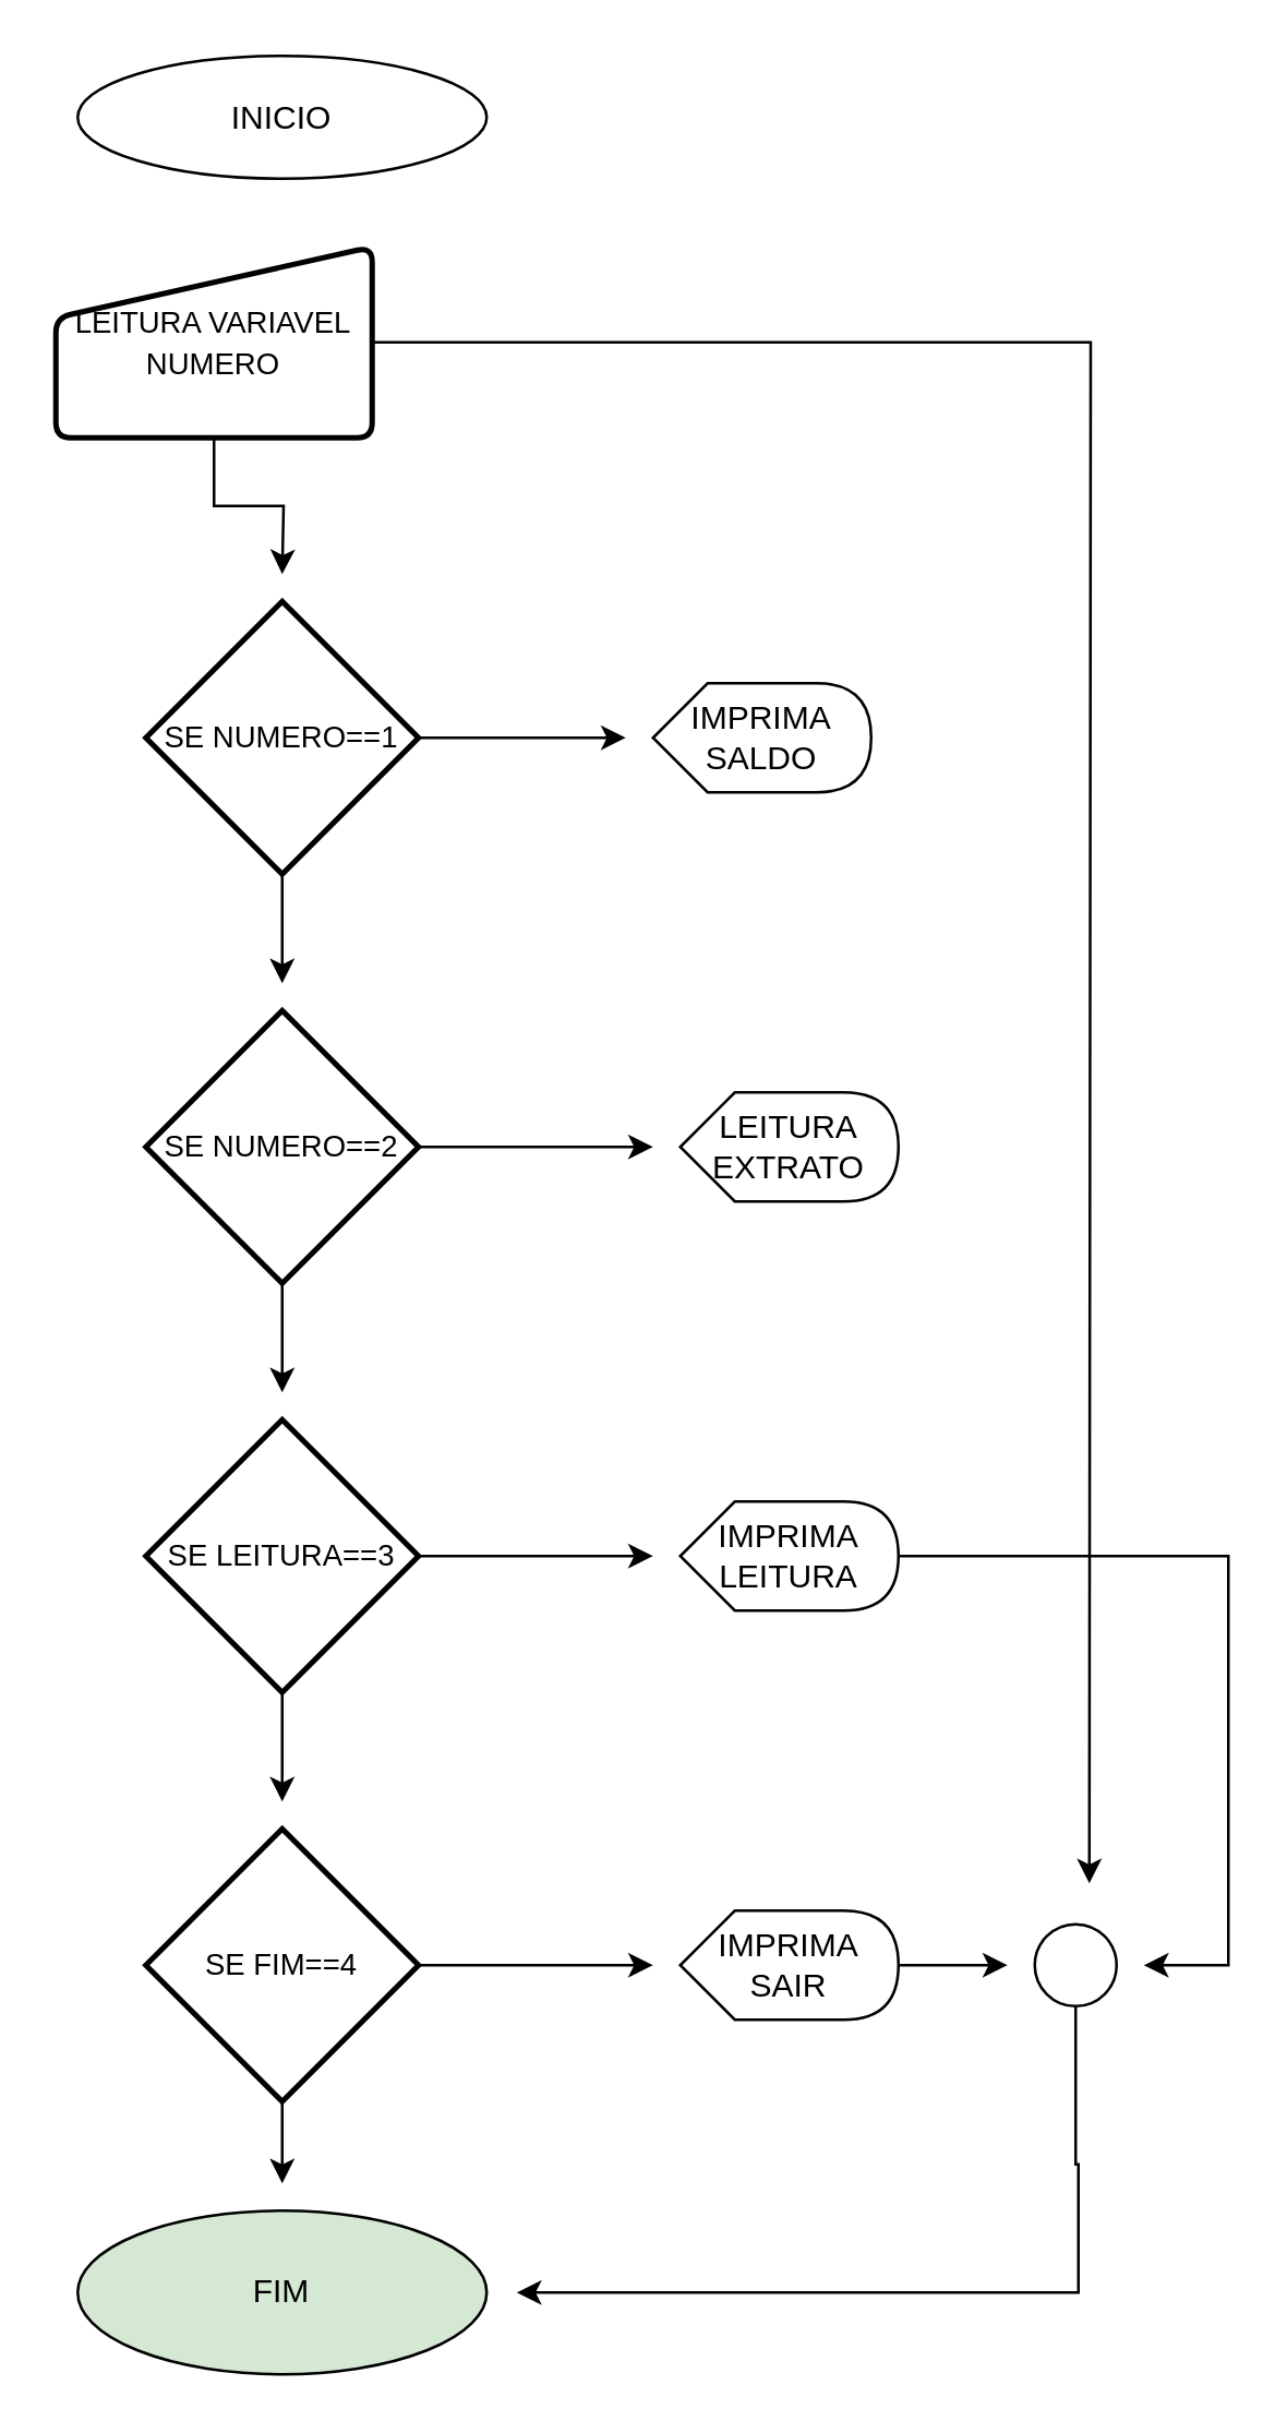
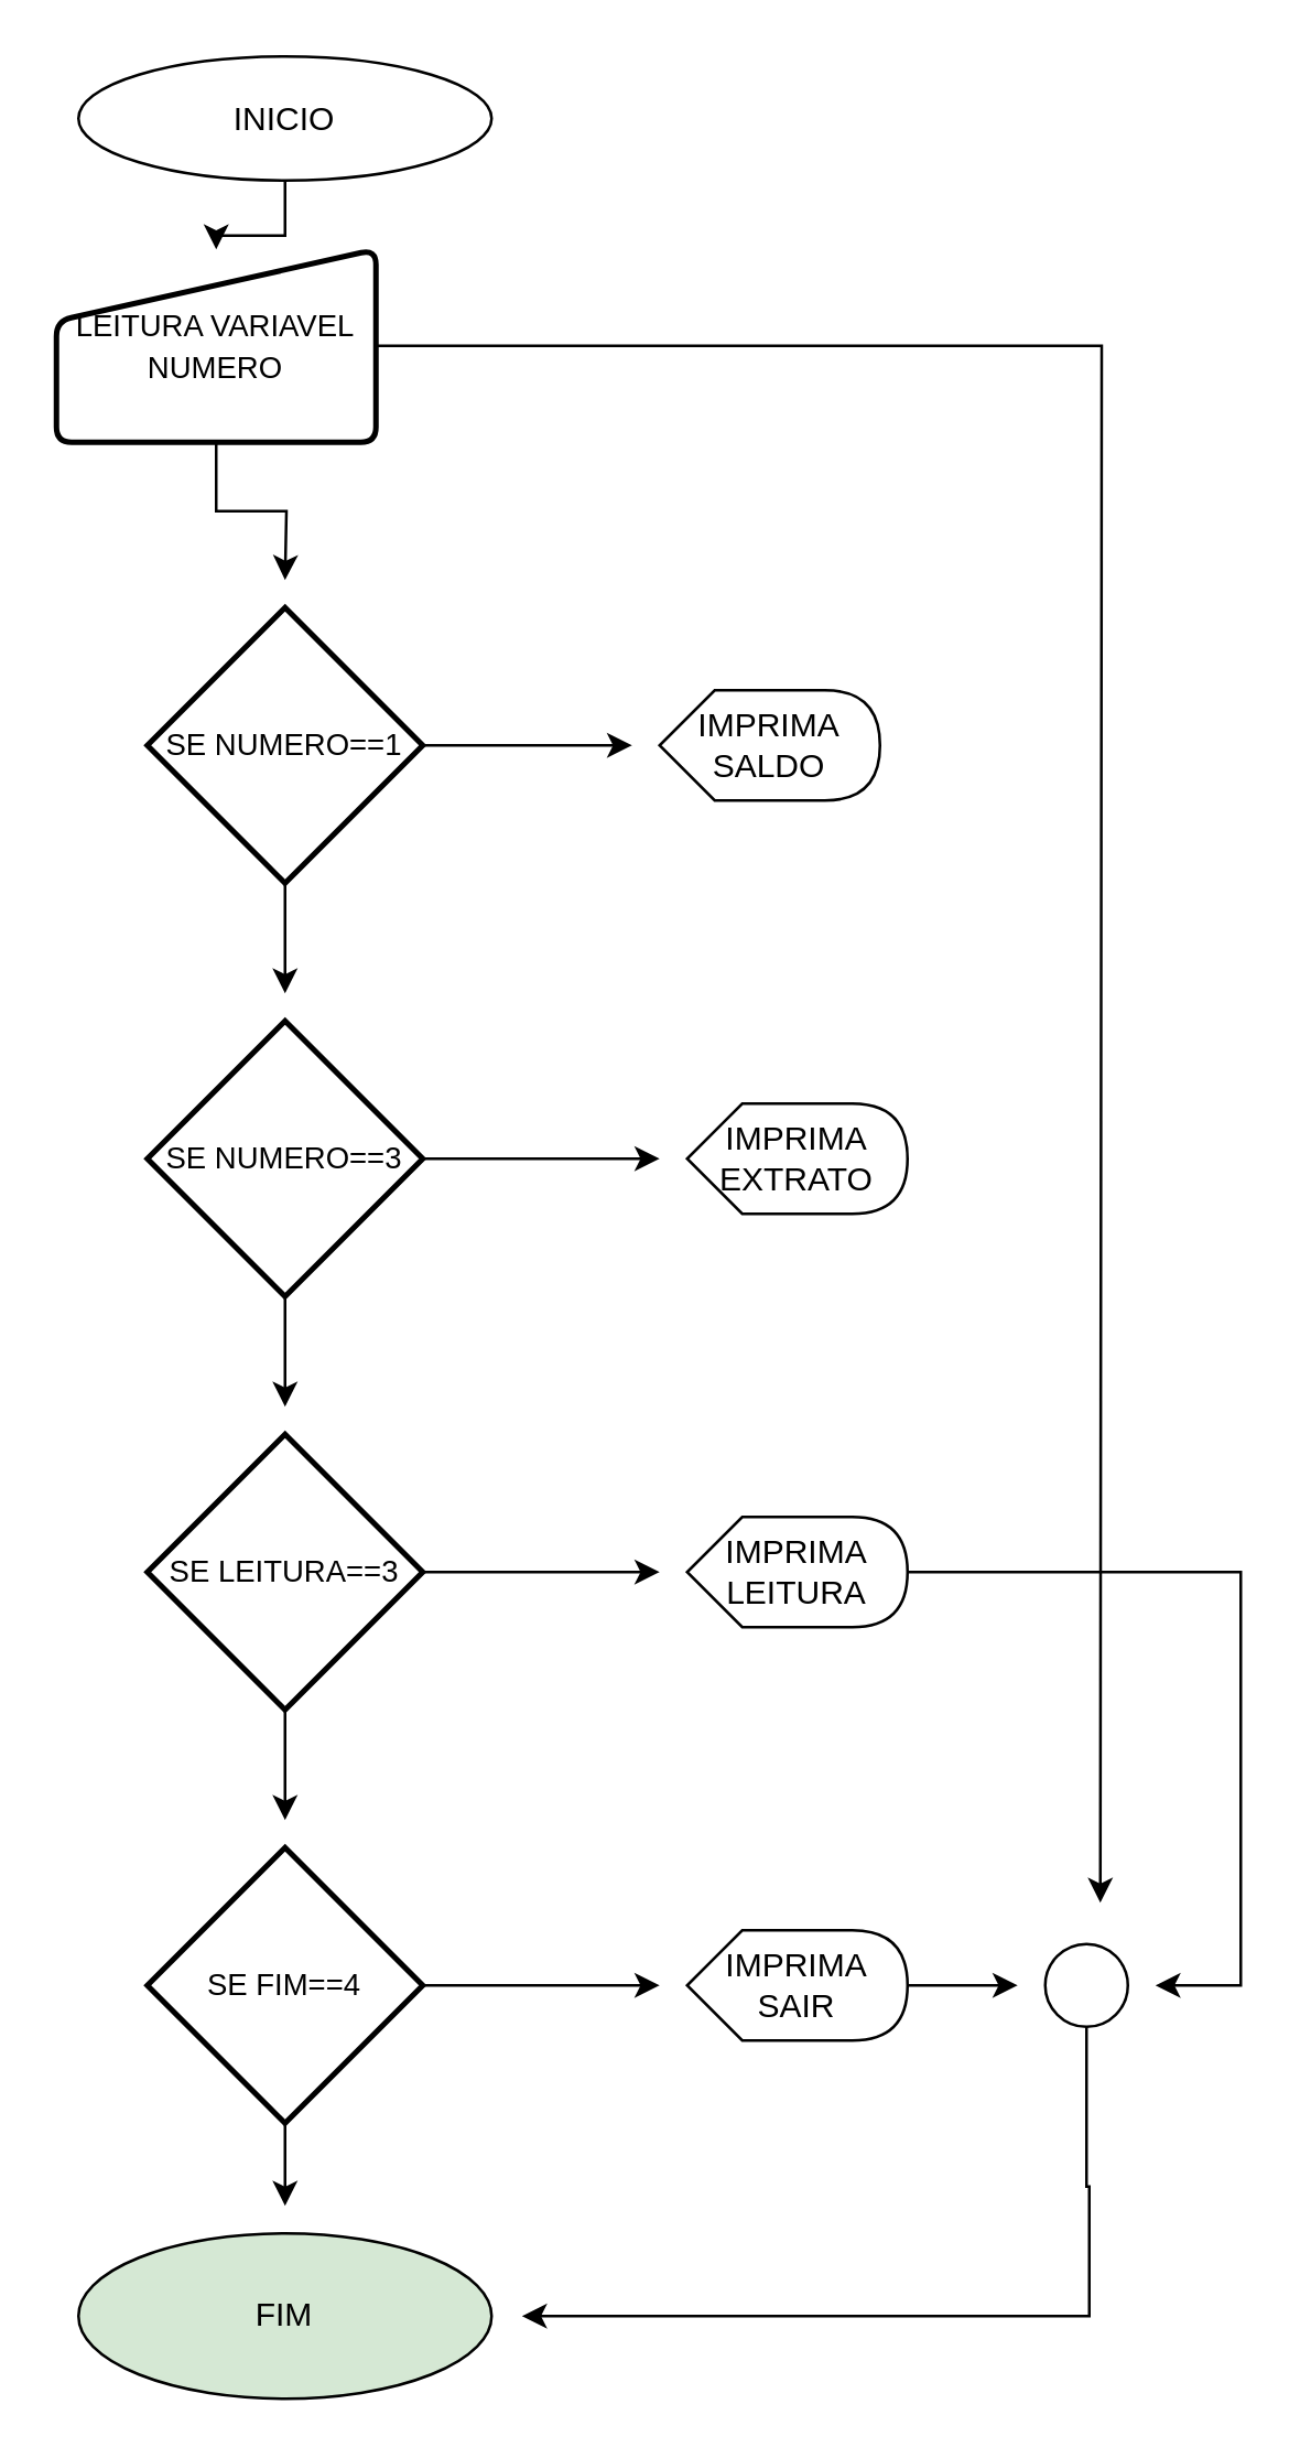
+ <mxCell id="3" style="edgeStyle=orthogonalEdgeStyle;rounded=0;orthogonalLoop=1;jettySize=auto;html=1;entryX=0.5;entryY=0;entryDx=0;entryDy=0;" edge="1" parent="1" source="4" target="7"><mxGeometry relative="1" as="geometry" /></mxCell>
- <mxCell id="16" value="&lt;font style=&quot;vertical-align: inherit;&quot;&gt;&lt;font style=&quot;vertical-align: inherit; font-size: 11px;&quot;&gt;SE NUMERO==2&lt;/font&gt;&lt;/font&gt;" style="strokeWidth=2;html=1;shape=mxgraph.flowchart.decision;whiteSpace=wrap;" vertex="1" parent="1"><mxGeometry x="53" y="370" width="100" height="100" as="geometry" /></mxCell>
+ <mxCell id="16" value="&lt;font style=&quot;vertical-align: inherit;&quot;&gt;&lt;font style=&quot;vertical-align: inherit; font-size: 11px;&quot;&gt;SE NUMERO==3&lt;/font&gt;&lt;/font&gt;" style="strokeWidth=2;html=1;shape=mxgraph.flowchart.decision;whiteSpace=wrap;" vertex="1" parent="1"><mxGeometry x="53" y="370" width="100" height="100" as="geometry" /></mxCell>
- <mxCell id="22" value="LEITURA EXTRATO" style="shape=display;whiteSpace=wrap;html=1;" vertex="1" parent="1"><mxGeometry x="249" y="400" width="80" height="40" as="geometry" /></mxCell>
+ <mxCell id="22" value="IMPRIMA EXTRATO" style="shape=display;whiteSpace=wrap;html=1;" vertex="1" parent="1"><mxGeometry x="249" y="400" width="80" height="40" as="geometry" /></mxCell>
